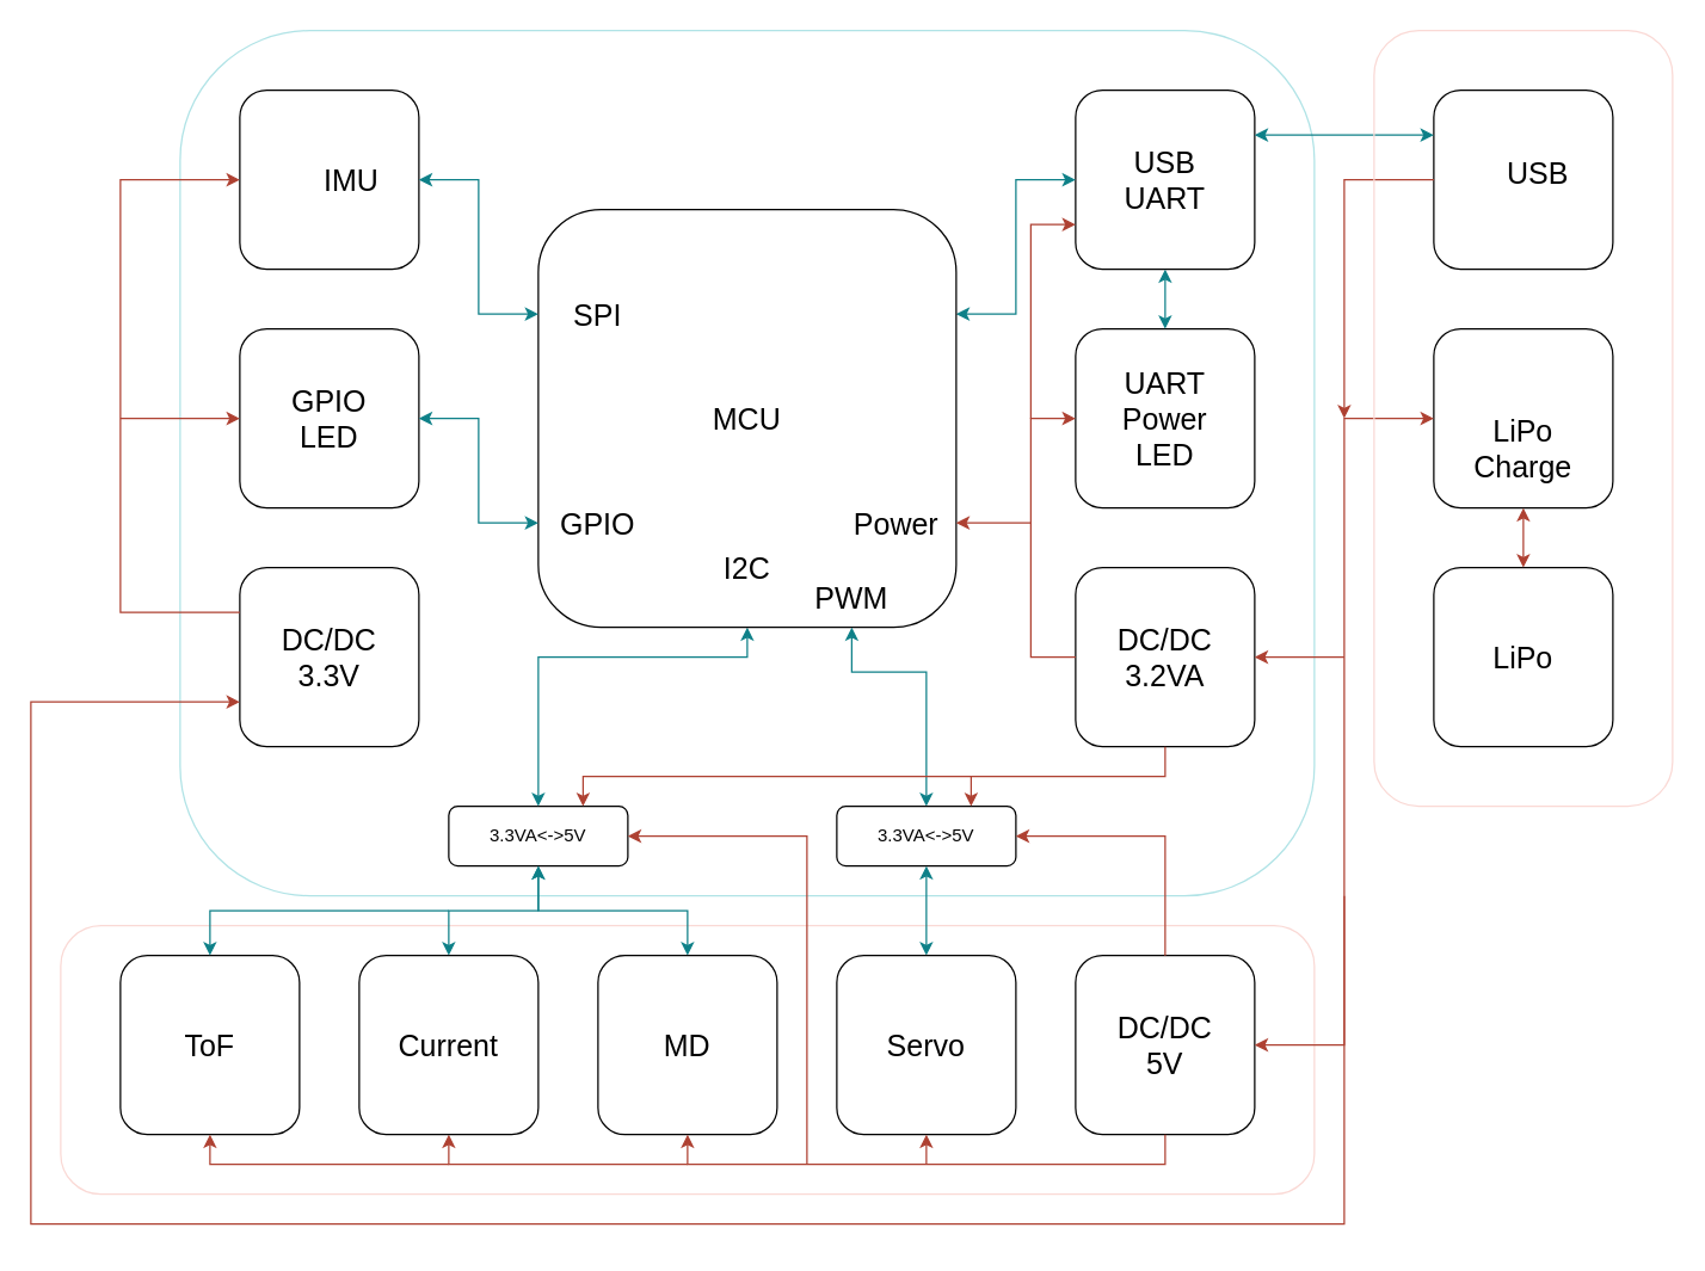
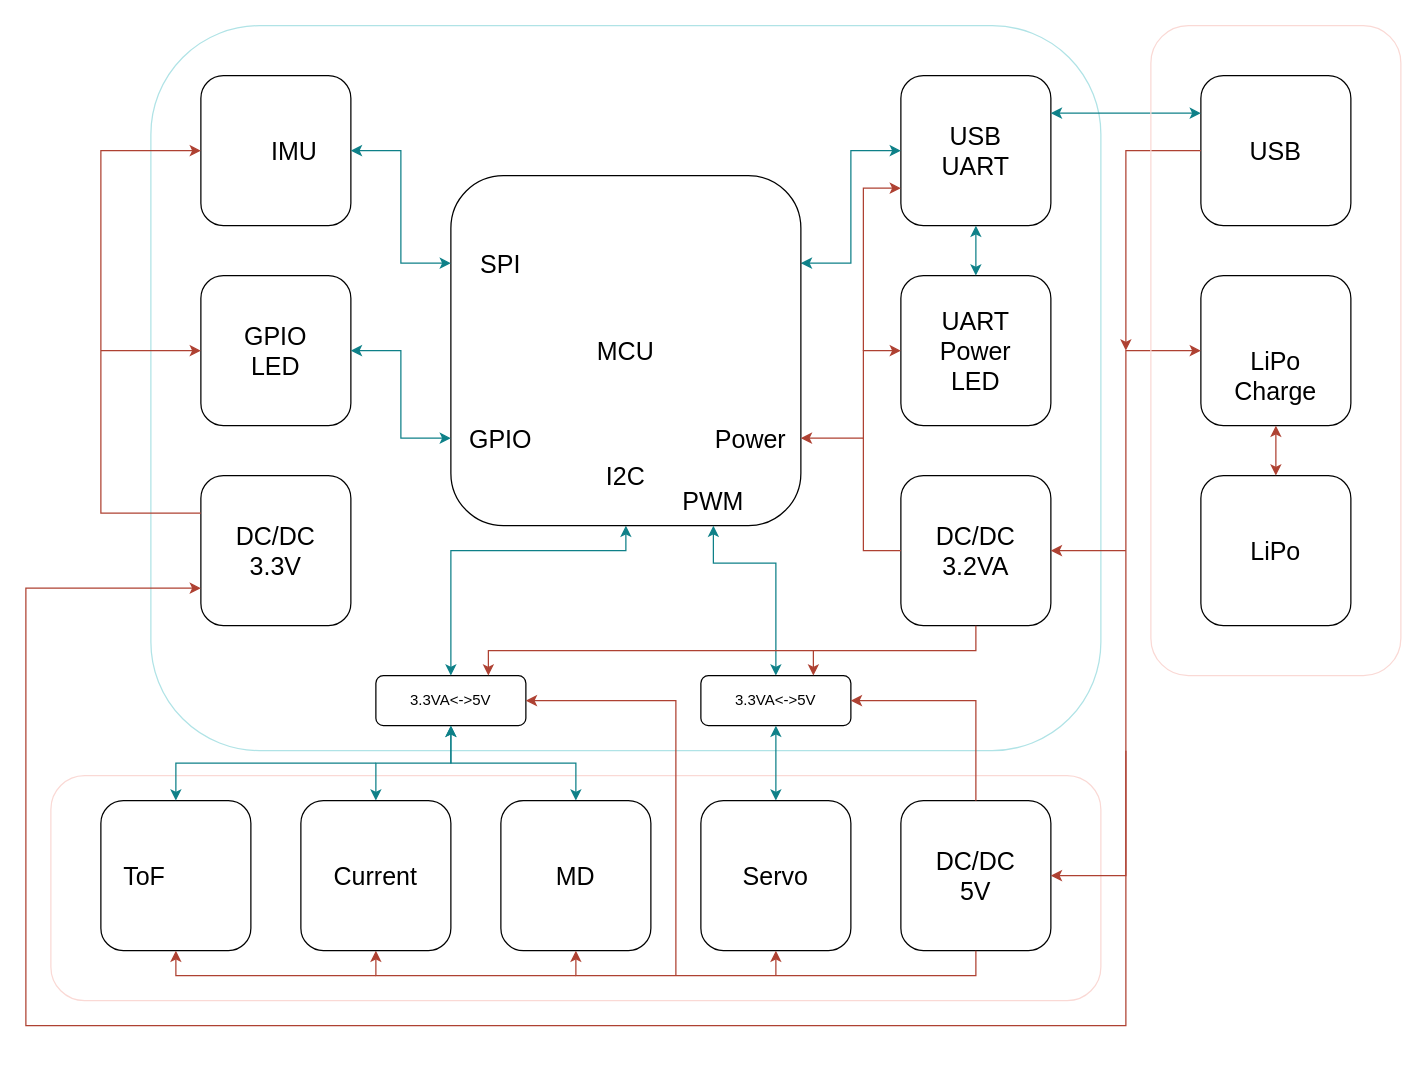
- <mxCell id="33" value="&lt;font style=&quot;font-size: 20px&quot;&gt;USB&lt;br&gt;&lt;/font&gt;" style="text;html=1;strokeColor=none;fillColor=none;align=center;verticalAlign=middle;whiteSpace=wrap;rounded=0;" vertex="1" parent="31"><mxGeometry x="50" y="45" width="40" height="20" as="geometry" /></mxCell>
+ <mxCell id="33" value="&lt;font style=&quot;font-size: 20px&quot;&gt;USB&lt;br&gt;&lt;/font&gt;" style="text;html=1;strokeColor=none;fillColor=none;align=center;verticalAlign=middle;whiteSpace=wrap;rounded=0;" vertex="1" parent="31"><mxGeometry x="40" y="50" width="40" height="20" as="geometry" /></mxCell>
- <mxCell id="86" value="&lt;font style=&quot;font-size: 20px&quot;&gt;ToF&lt;br&gt;&lt;/font&gt;" style="text;html=1;strokeColor=none;fillColor=none;align=center;verticalAlign=middle;whiteSpace=wrap;rounded=0;" vertex="1" parent="84"><mxGeometry x="40" y="50" width="40" height="20" as="geometry" /></mxCell>
+ <mxCell id="86" value="&lt;font style=&quot;font-size: 20px&quot;&gt;ToF&lt;br&gt;&lt;/font&gt;" style="text;html=1;strokeColor=none;fillColor=none;align=center;verticalAlign=middle;whiteSpace=wrap;rounded=0;" vertex="1" parent="84"><mxGeometry x="15" y="50" width="40" height="20" as="geometry" /></mxCell>
